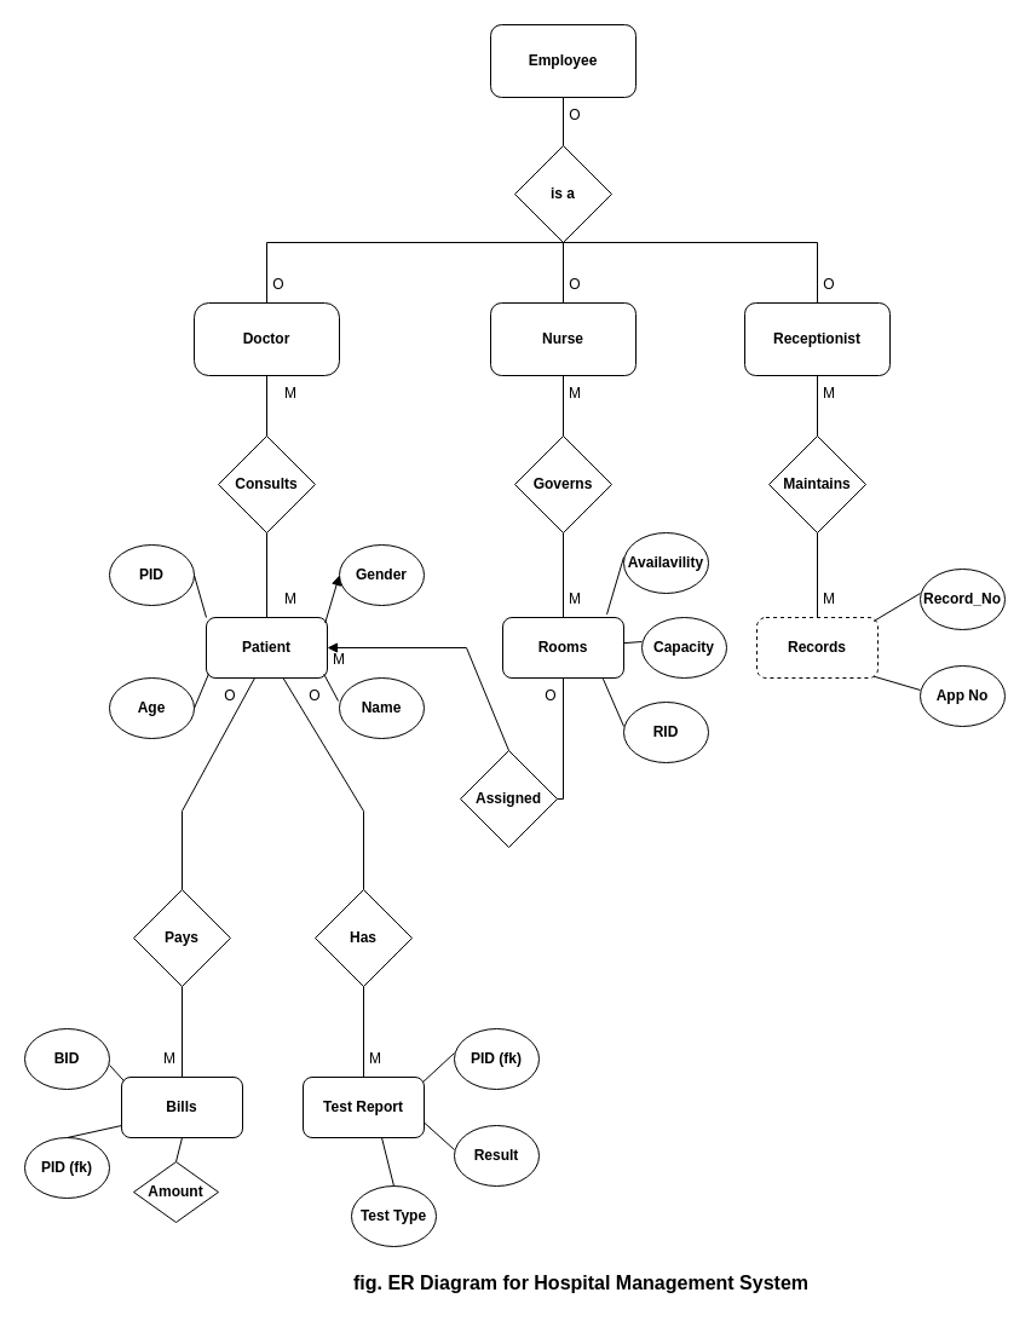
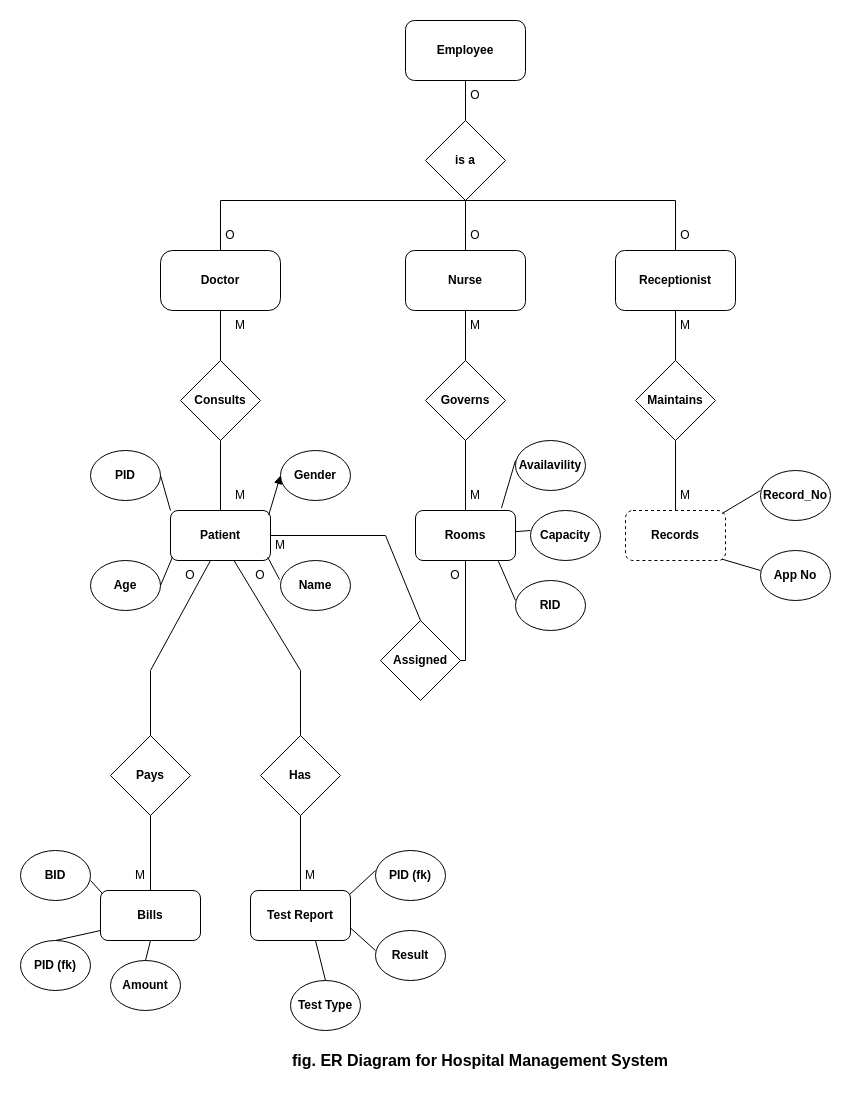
- <mxCell id="42" value="" style="endArrow=block;html=1;rounded=0;exitX=0.5;exitY=0;exitDx=0;exitDy=0;entryX=1;entryY=0.5;entryDx=0;entryDy=0;" edge="1" parent="1" source="41" target="2"><mxGeometry width="50" height="50" relative="1" as="geometry"><mxPoint x="170" y="610" as="sourcePoint" /><mxPoint x="220" y="560" as="targetPoint" /><Array as="points"><mxPoint x="385" y="535" /></Array></mxGeometry></mxCell>
+ <mxCell id="42" value="" style="endArrow=none;html=1;rounded=0;exitX=0.5;exitY=0;exitDx=0;exitDy=0;entryX=1;entryY=0.5;entryDx=0;entryDy=0;" edge="1" parent="1" source="41" target="2"><mxGeometry width="50" height="50" relative="1" as="geometry"><mxPoint x="170" y="610" as="sourcePoint" /><mxPoint x="220" y="560" as="targetPoint" /><Array as="points"><mxPoint x="385" y="535" /></Array></mxGeometry></mxCell>
- <mxCell id="72" value="&lt;b&gt;Amount&lt;/b&gt;" style="rhombus;whiteSpace=wrap;html=1;" vertex="1" parent="1"><mxGeometry x="110" y="960" width="70" height="50" as="geometry" /></mxCell>
+ <mxCell id="72" value="&lt;b&gt;Amount&lt;/b&gt;" style="ellipse;whiteSpace=wrap;html=1;" vertex="1" parent="1"><mxGeometry x="110" y="960" width="70" height="50" as="geometry" /></mxCell>
